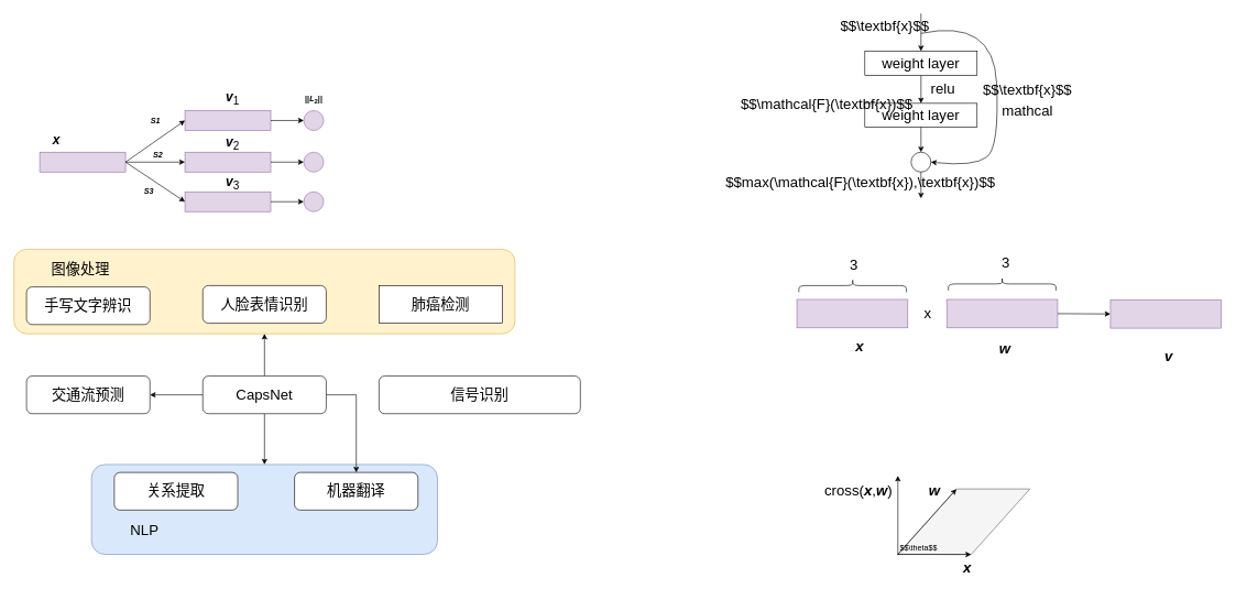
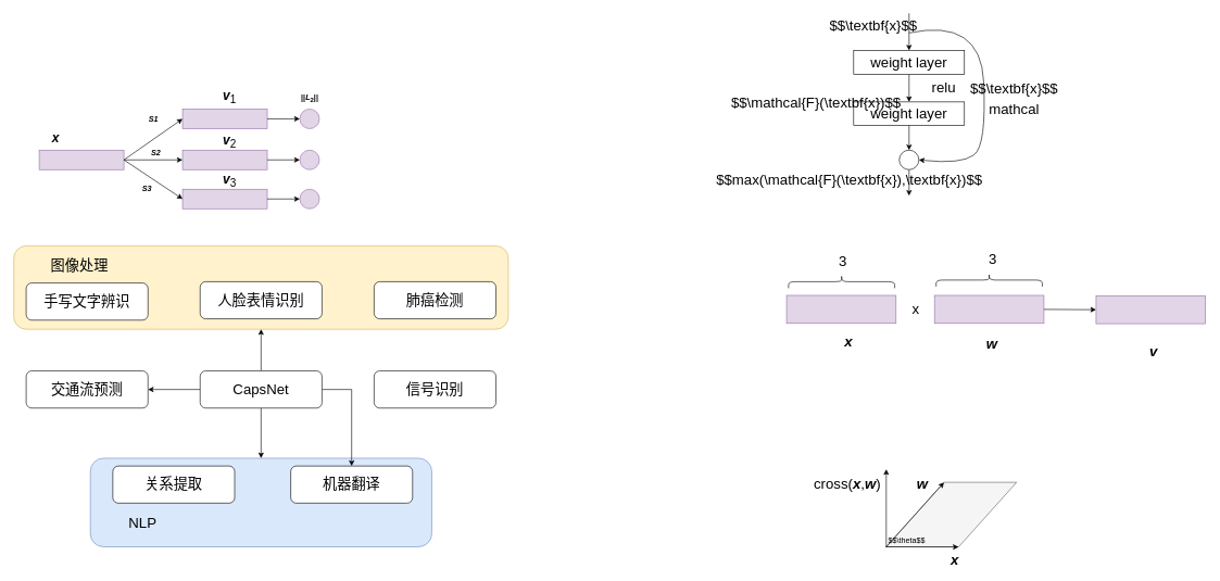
- <mxCell id="56" value="&lt;font style=&quot;font-size: 22px&quot;&gt;relu&lt;/font&gt;" style="text;html=1;align=center;verticalAlign=middle;resizable=0;points=[];autosize=1;" parent="1" vertex="1"><mxGeometry x="1402" y="125" width="50" height="20" as="geometry" /></mxCell>
+ <mxCell id="56" value="&lt;font style=&quot;font-size: 22px&quot;&gt;relu&lt;/font&gt;" style="text;html=1;align=center;verticalAlign=middle;resizable=0;points=[];autosize=1;" parent="1" vertex="1"><mxGeometry x="1422" y="125" width="50" height="20" as="geometry" /></mxCell>
- <mxCell id="34" value="&lt;font style=&quot;font-size: 22px&quot;&gt;肺癌检测&lt;/font&gt;" style="whiteSpace=wrap;html=1;rounded=0;" parent="1" vertex="1"><mxGeometry x="573" y="432" width="187" height="57" as="geometry" /></mxCell>
+ <mxCell id="34" value="&lt;font style=&quot;font-size: 22px&quot;&gt;肺癌检测&lt;/font&gt;" style="rounded=1;whiteSpace=wrap;html=1;" parent="1" vertex="1"><mxGeometry x="573" y="432" width="187" height="57" as="geometry" /></mxCell>
- <mxCell id="37" value="&lt;font style=&quot;font-size: 22px&quot;&gt;信号识别&lt;/font&gt;" style="rounded=1;whiteSpace=wrap;html=1;" parent="1" vertex="1"><mxGeometry x="573" y="569" width="305" height="57" as="geometry" /></mxCell>
+ <mxCell id="37" value="&lt;font style=&quot;font-size: 22px&quot;&gt;信号识别&lt;/font&gt;" style="rounded=1;whiteSpace=wrap;html=1;" parent="1" vertex="1"><mxGeometry x="573" y="569" width="187" height="57" as="geometry" /></mxCell>
